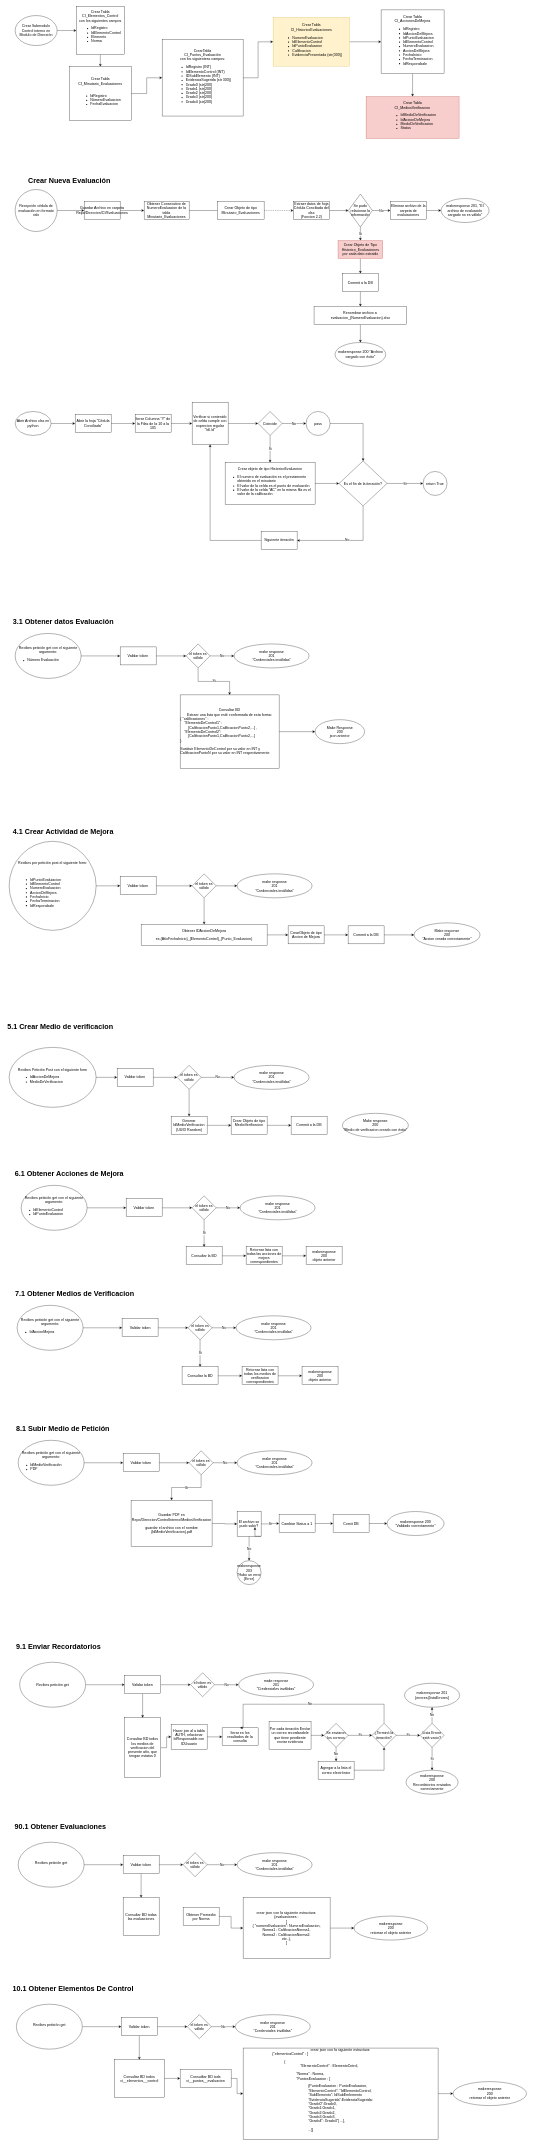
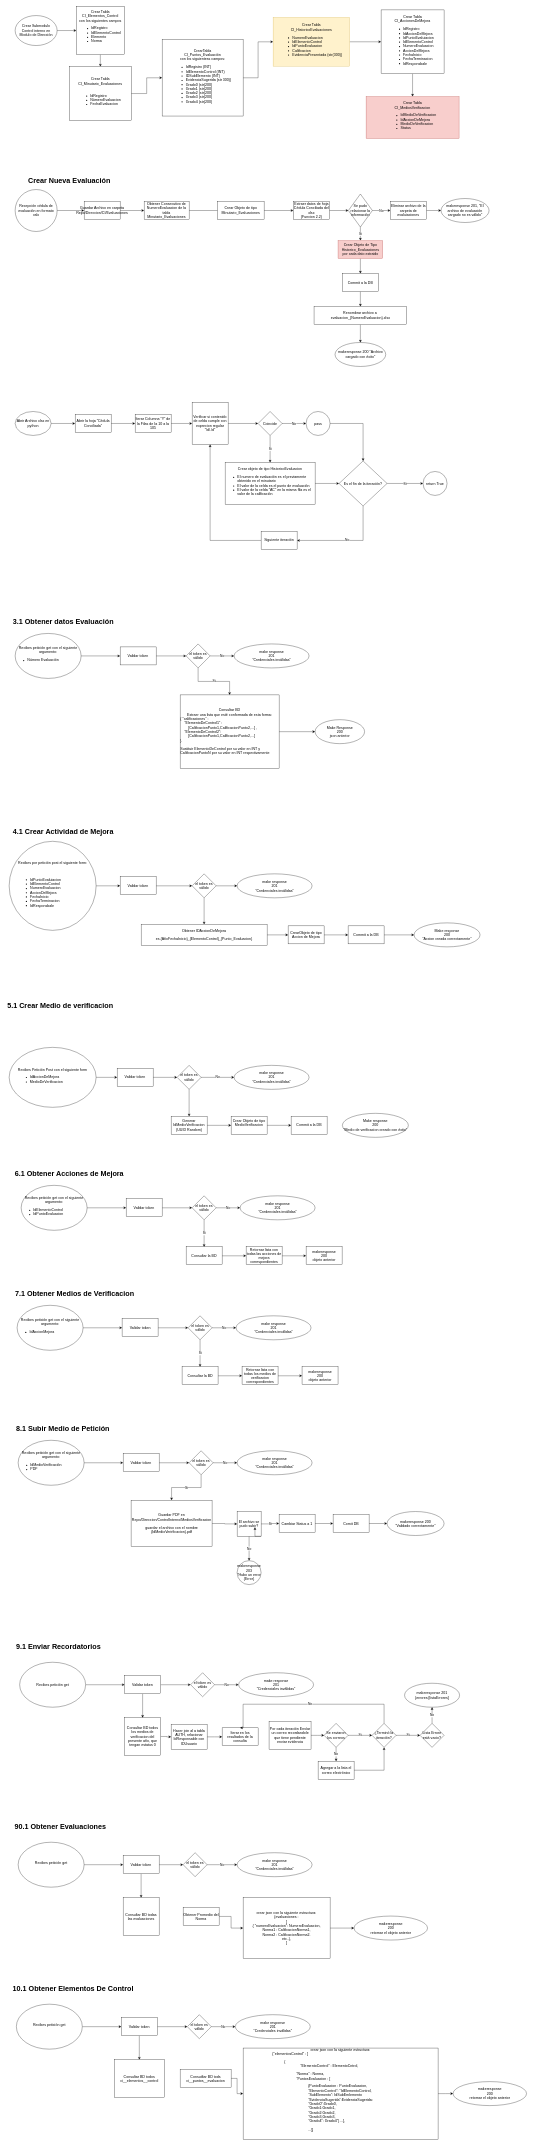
- <mxCell id="20" value="" style="edgeStyle=orthogonalEdgeStyle;rounded=0;orthogonalLoop=1;jettySize=auto;html=1;dashed=1;" parent="1" source="21" target="25" edge="1"><mxGeometry relative="1" as="geometry" /></mxCell>
+ <mxCell id="20" value="" style="edgeStyle=orthogonalEdgeStyle;rounded=0;orthogonalLoop=1;jettySize=auto;html=1;" parent="1" source="21" target="25" edge="1"><mxGeometry relative="1" as="geometry" /></mxCell>
- <mxCell id="88" value="5.1 Crear Medio de verificacion" style="text;strokeColor=none;fillColor=none;html=1;fontSize=24;fontStyle=1;verticalAlign=middle;align=center;" parent="1" vertex="1"><mxGeometry x="20" y="3400" width="360" height="40" as="geometry" /></mxCell>
+ <mxCell id="88" value="5.1 Crear Medio de verificacion" style="text;strokeColor=none;fillColor=none;html=1;fontSize=24;fontStyle=1;verticalAlign=middle;align=center;" parent="1" vertex="1"><mxGeometry x="20" y="3330" width="360" height="40" as="geometry" /></mxCell>
- <mxCell id="162" value="Consultar BD todos los medios de verificacion del presente año, que tengan estatus 0" style="whiteSpace=wrap;html=1;" parent="1" vertex="1"><mxGeometry x="415" y="5725" width="120" height="200" as="geometry" /></mxCell>
+ <mxCell id="162" value="Consultar BD todos los medios de verificacion del presente año, que tengan estatus 0" style="whiteSpace=wrap;html=1;" parent="1" vertex="1"><mxGeometry x="415" y="5725" width="120" height="125" as="geometry" /></mxCell>
- <mxCell id="178" value="Si" style="edgeStyle=orthogonalEdgeStyle;rounded=0;orthogonalLoop=1;jettySize=auto;html=1;" parent="1" source="180" target="170" edge="1"><mxGeometry relative="1" as="geometry" /></mxCell>
- <mxCell id="170" value="&lt;div&gt;makeresponse&lt;/div&gt;&lt;div&gt;200&lt;/div&gt;&lt;div&gt;Recordatorios enviados correctamente&lt;br&gt;&lt;/div&gt;" style="ellipse;whiteSpace=wrap;html=1;" parent="1" vertex="1"><mxGeometry x="1353.25" y="5900" width="173.5" height="80" as="geometry" /></mxCell>
- <mxCell id="192" value="Obtener Promedio por Norma" style="whiteSpace=wrap;html=1;" vertex="1" parent="1"><mxGeometry x="610" y="6357.5" width="120" height="60" as="geometry" /></mxCell>
+ <mxCell id="192" value="Obtener Promedio del Norma" style="whiteSpace=wrap;html=1;" vertex="1" parent="1"><mxGeometry x="610" y="6357.5" width="120" height="60" as="geometry" /></mxCell>
- <mxCell id="205" value="" style="edgeStyle=orthogonalEdgeStyle;rounded=0;orthogonalLoop=1;jettySize=auto;html=1;" edge="1" parent="1" source="206" target="208"><mxGeometry relative="1" as="geometry" /></mxCell>
